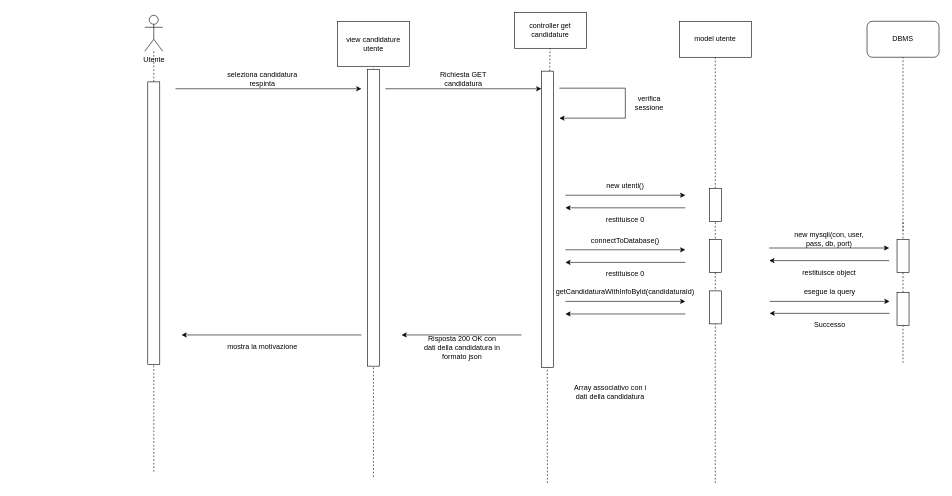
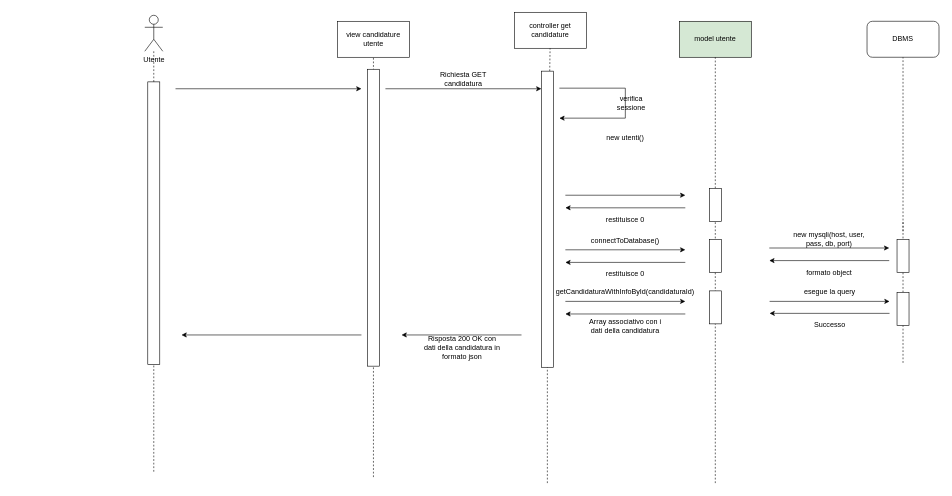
- <mxCell id="6" value="model utente" style="rounded=0;whiteSpace=wrap;html=1;" parent="1" vertex="1"><mxGeometry x="1132" y="35" width="120" height="60" as="geometry" /></mxCell>
+ <mxCell id="6" value="model utente" style="rounded=0;whiteSpace=wrap;html=1;fillColor=#d5e8d4;" parent="1" vertex="1"><mxGeometry x="1132" y="35" width="120" height="60" as="geometry" /></mxCell>
- <mxCell id="26" value="view candidature utente" style="rounded=0;whiteSpace=wrap;html=1;" parent="1" vertex="1"><mxGeometry x="562" y="35" width="120" height="75" as="geometry" /></mxCell>
+ <mxCell id="26" value="view candidature utente" style="rounded=0;whiteSpace=wrap;html=1;" parent="1" vertex="1"><mxGeometry x="562" y="35" width="120" height="60" as="geometry" /></mxCell>
- <mxCell id="33" value="seleziona candidatura respinta" style="text;html=1;align=center;verticalAlign=middle;whiteSpace=wrap;rounded=0;" parent="1" vertex="1"><mxGeometry x="367" y="116.5" width="140" height="30" as="geometry" /></mxCell>
- <mxCell id="38" value="verifica sessione" style="text;html=1;align=center;verticalAlign=middle;whiteSpace=wrap;rounded=0;" parent="1" vertex="1"><mxGeometry x="1042" y="156.5" width="80" height="30" as="geometry" /></mxCell>
+ <mxCell id="38" value="verifica sessione" style="text;html=1;align=center;verticalAlign=middle;whiteSpace=wrap;rounded=0;" parent="1" vertex="1"><mxGeometry x="1012" y="156.5" width="80" height="30" as="geometry" /></mxCell>
- <mxCell id="11" value="new utenti()" style="text;html=1;align=center;verticalAlign=middle;whiteSpace=wrap;rounded=0;" parent="1" vertex="1"><mxGeometry x="972" y="295" width="140" height="30" as="geometry" /></mxCell>
+ <mxCell id="11" value="new utenti()" style="text;html=1;align=center;verticalAlign=middle;whiteSpace=wrap;rounded=0;" parent="1" vertex="1"><mxGeometry x="972" y="215" width="140" height="30" as="geometry" /></mxCell>
- <mxCell id="46" value="new mysqli(con, user, pass, db, port)" style="text;html=1;align=center;verticalAlign=middle;whiteSpace=wrap;rounded=0;" vertex="1" parent="1"><mxGeometry x="1312" y="383" width="140" height="30" as="geometry" /></mxCell>
+ <mxCell id="46" value="new mysqli(host, user, pass, db, port)" style="text;html=1;align=center;verticalAlign=middle;whiteSpace=wrap;rounded=0;" vertex="1" parent="1"><mxGeometry x="1312" y="383" width="140" height="30" as="geometry" /></mxCell>
- <mxCell id="48" value="restituisce object" style="text;html=1;align=center;verticalAlign=middle;whiteSpace=wrap;rounded=0;" vertex="1" parent="1"><mxGeometry x="1312" y="439" width="140" height="30" as="geometry" /></mxCell>
+ <mxCell id="48" value="formato object" style="text;html=1;align=center;verticalAlign=middle;whiteSpace=wrap;rounded=0;" vertex="1" parent="1"><mxGeometry x="1312" y="439" width="140" height="30" as="geometry" /></mxCell>
- <mxCell id="35" value="mostra la motivazione" style="text;html=1;align=center;verticalAlign=middle;whiteSpace=wrap;rounded=0;" parent="1" vertex="1"><mxGeometry x="372" y="563" width="130" height="30" as="geometry" /></mxCell>
- <mxCell id="24" value="Array associativo con i dati della candidatura" style="text;html=1;align=center;verticalAlign=middle;whiteSpace=wrap;rounded=0;" parent="1" vertex="1"><mxGeometry x="947" y="638" width="140" height="30" as="geometry" /></mxCell>
+ <mxCell id="24" value="Array associativo con i dati della candidatura" style="text;html=1;align=center;verticalAlign=middle;whiteSpace=wrap;rounded=0;" parent="1" vertex="1"><mxGeometry x="972" y="528" width="140" height="30" as="geometry" /></mxCell>
